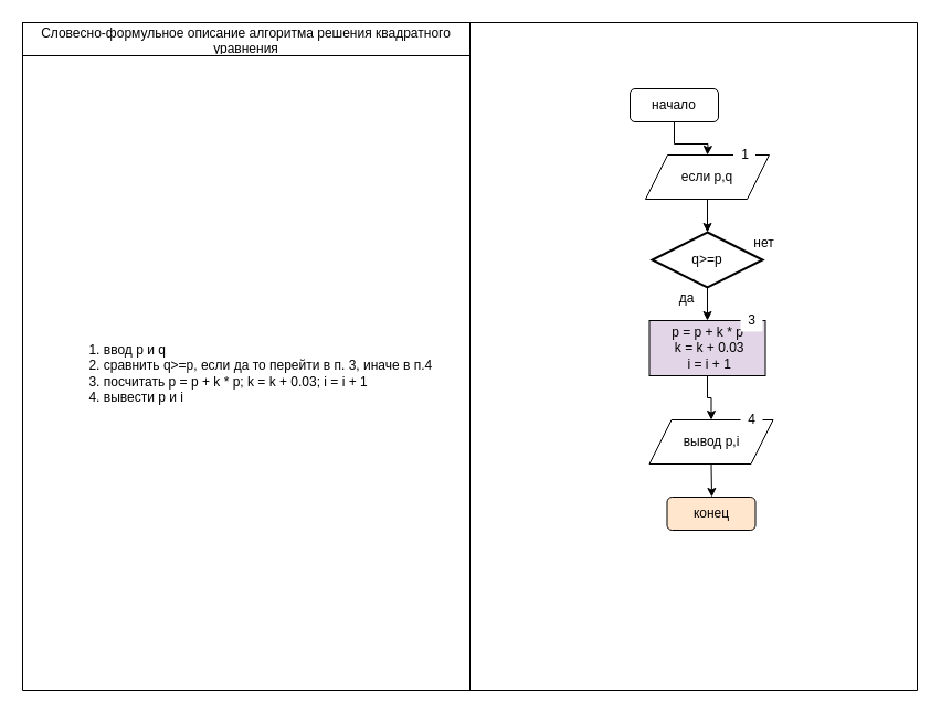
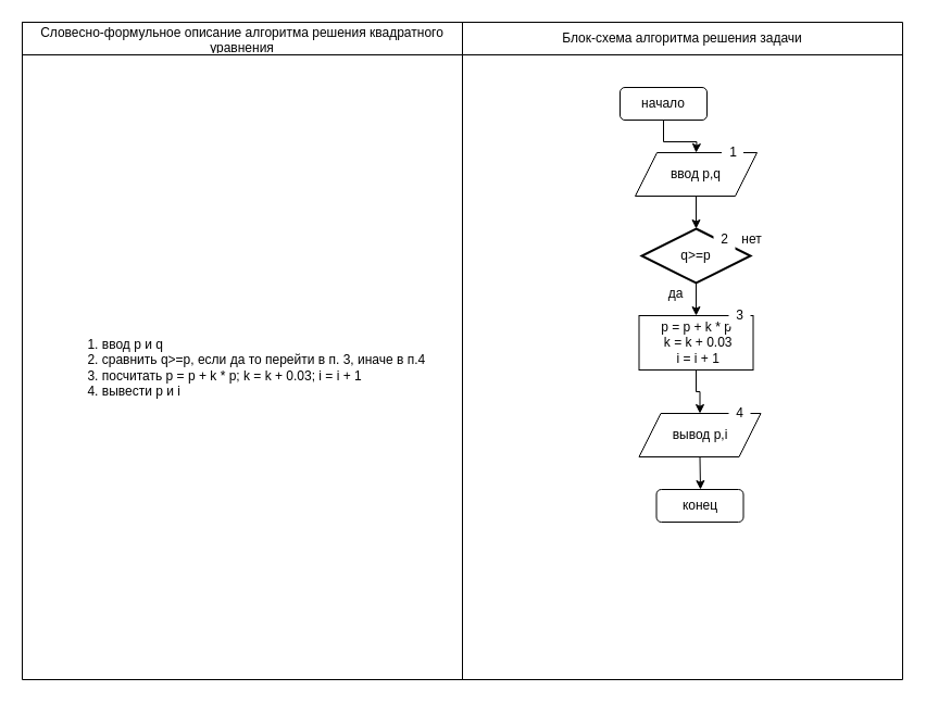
+ <mxCell id="5" value="Блок-схема алгоритма решения задачи" style="shape=partialRectangle;html=1;whiteSpace=wrap;connectable=0;overflow=hidden;fillColor=none;top=0;left=0;bottom=0;right=0;pointerEvents=1;" vertex="1" parent="3"><mxGeometry x="405" width="405" height="30" as="geometry"><mxRectangle width="405" height="30" as="alternateBounds" /></mxGeometry></mxCell>
- <mxCell id="12" value="если p,q" style="shape=parallelogram;perimeter=parallelogramPerimeter;whiteSpace=wrap;html=1;fixedSize=1;" vertex="1" parent="1"><mxGeometry x="584" y="140" width="112" height="40" as="geometry" /></mxCell>
+ <mxCell id="12" value="ввод p,q" style="shape=parallelogram;perimeter=parallelogramPerimeter;whiteSpace=wrap;html=1;fixedSize=1;" vertex="1" parent="1"><mxGeometry x="584" y="140" width="112" height="40" as="geometry" /></mxCell>
+ <mxCell id="23" value="2" style="text;html=1;align=center;verticalAlign=middle;resizable=0;points=[];autosize=1;strokeColor=none;fillColor=#FFFFFF;" vertex="1" parent="1"><mxGeometry x="656" y="210" width="20" height="20" as="geometry" /></mxCell>
- <mxCell id="18" value="p = p + k * p&lt;br&gt;&amp;nbsp;k = k + 0.03&lt;br&gt;&amp;nbsp;i = i + 1" style="rounded=0;whiteSpace=wrap;html=1;fillColor=#e1d5e7;" vertex="1" parent="1"><mxGeometry x="587.5" y="290" width="105" height="50" as="geometry" /></mxCell>
+ <mxCell id="18" value="p = p + k * p&lt;br&gt;&amp;nbsp;k = k + 0.03&lt;br&gt;&amp;nbsp;i = i + 1" style="rounded=0;whiteSpace=wrap;html=1;" vertex="1" parent="1"><mxGeometry x="587.5" y="290" width="105" height="50" as="geometry" /></mxCell>
- <mxCell id="21" value="конец" style="rounded=1;whiteSpace=wrap;html=1;fillColor=#ffe6cc;" vertex="1" parent="1"><mxGeometry x="603.5" y="450" width="80" height="30" as="geometry" /></mxCell>
+ <mxCell id="21" value="конец" style="rounded=1;whiteSpace=wrap;html=1;" vertex="1" parent="1"><mxGeometry x="603.5" y="450" width="80" height="30" as="geometry" /></mxCell>
